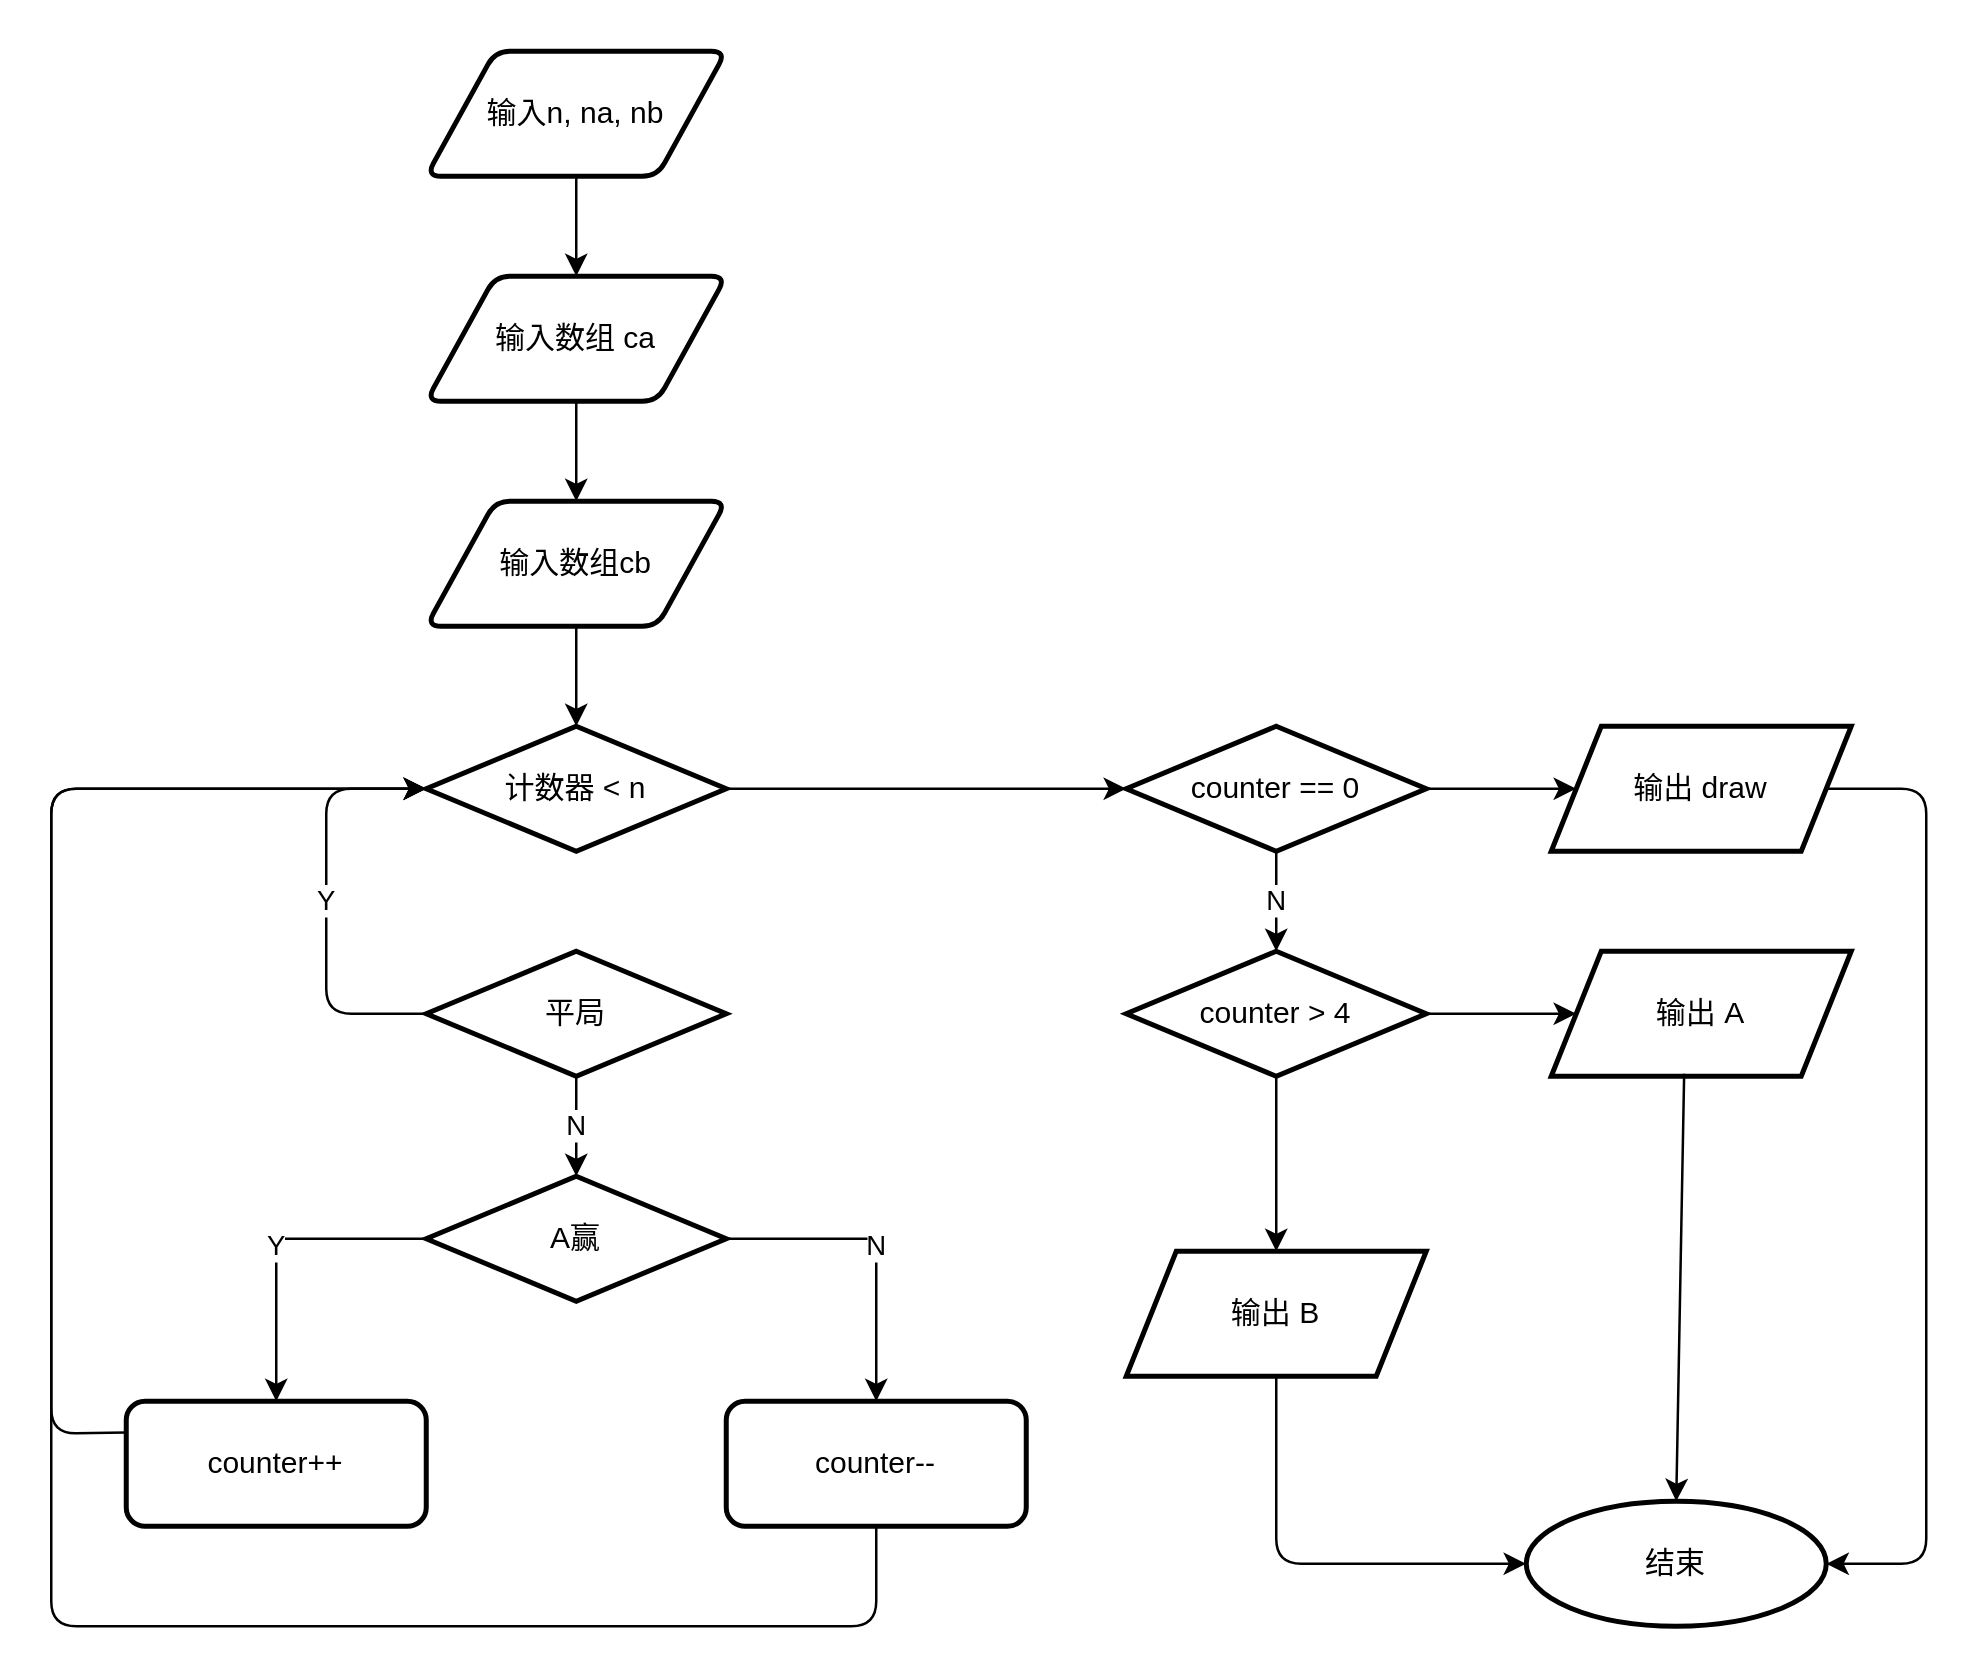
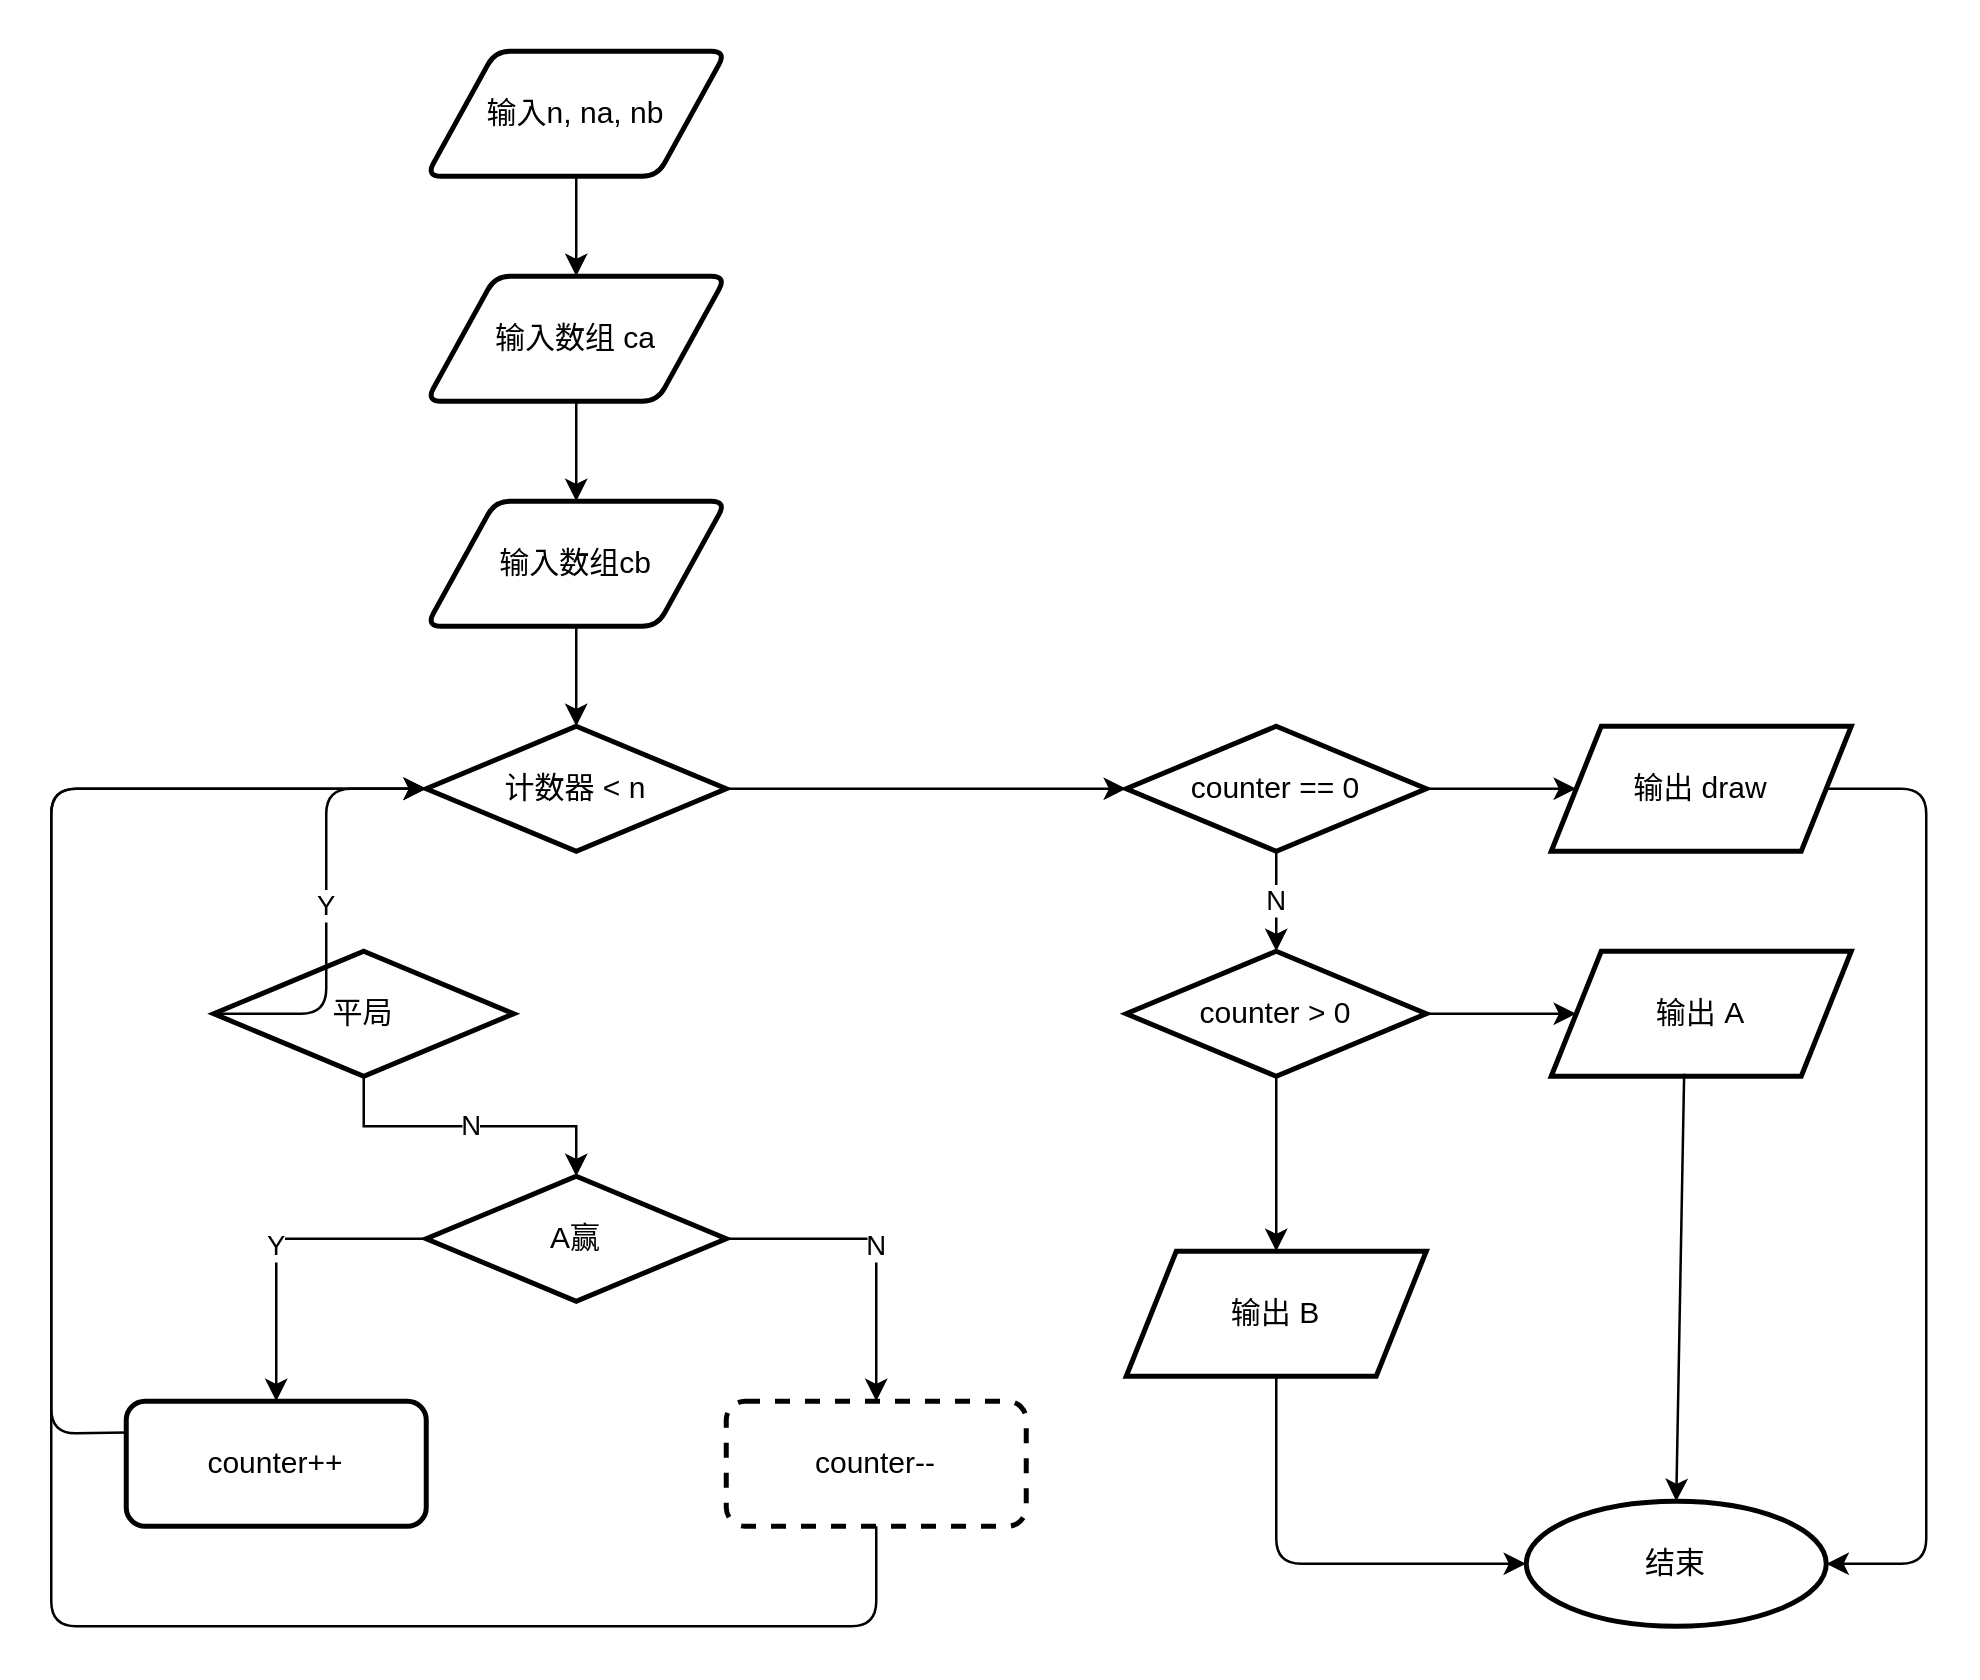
- <mxCell id="12" value="平局" style="strokeWidth=2;html=1;shape=mxgraph.flowchart.decision;whiteSpace=wrap;" vertex="1" parent="1"><mxGeometry x="170" y="380" width="120" height="50" as="geometry" /></mxCell>
+ <mxCell id="12" value="平局" style="strokeWidth=2;html=1;shape=mxgraph.flowchart.decision;whiteSpace=wrap;" vertex="1" parent="1"><mxGeometry x="85" y="380" width="120" height="50" as="geometry" /></mxCell>
- <mxCell id="26" value="counter &amp;gt; 4" style="strokeWidth=2;html=1;shape=mxgraph.flowchart.decision;whiteSpace=wrap;" vertex="1" parent="1"><mxGeometry x="450" y="380" width="120" height="50" as="geometry" /></mxCell>
+ <mxCell id="26" value="counter &amp;gt; 0" style="strokeWidth=2;html=1;shape=mxgraph.flowchart.decision;whiteSpace=wrap;" vertex="1" parent="1"><mxGeometry x="450" y="380" width="120" height="50" as="geometry" /></mxCell>
- <mxCell id="18" value="counter--" style="rounded=1;whiteSpace=wrap;html=1;strokeWidth=2;" vertex="1" parent="1"><mxGeometry x="290" y="560" width="120" height="50" as="geometry" /></mxCell>
+ <mxCell id="18" value="counter--" style="rounded=1;whiteSpace=wrap;html=1;strokeWidth=2;dashed=1;" vertex="1" parent="1"><mxGeometry x="290" y="560" width="120" height="50" as="geometry" /></mxCell>
